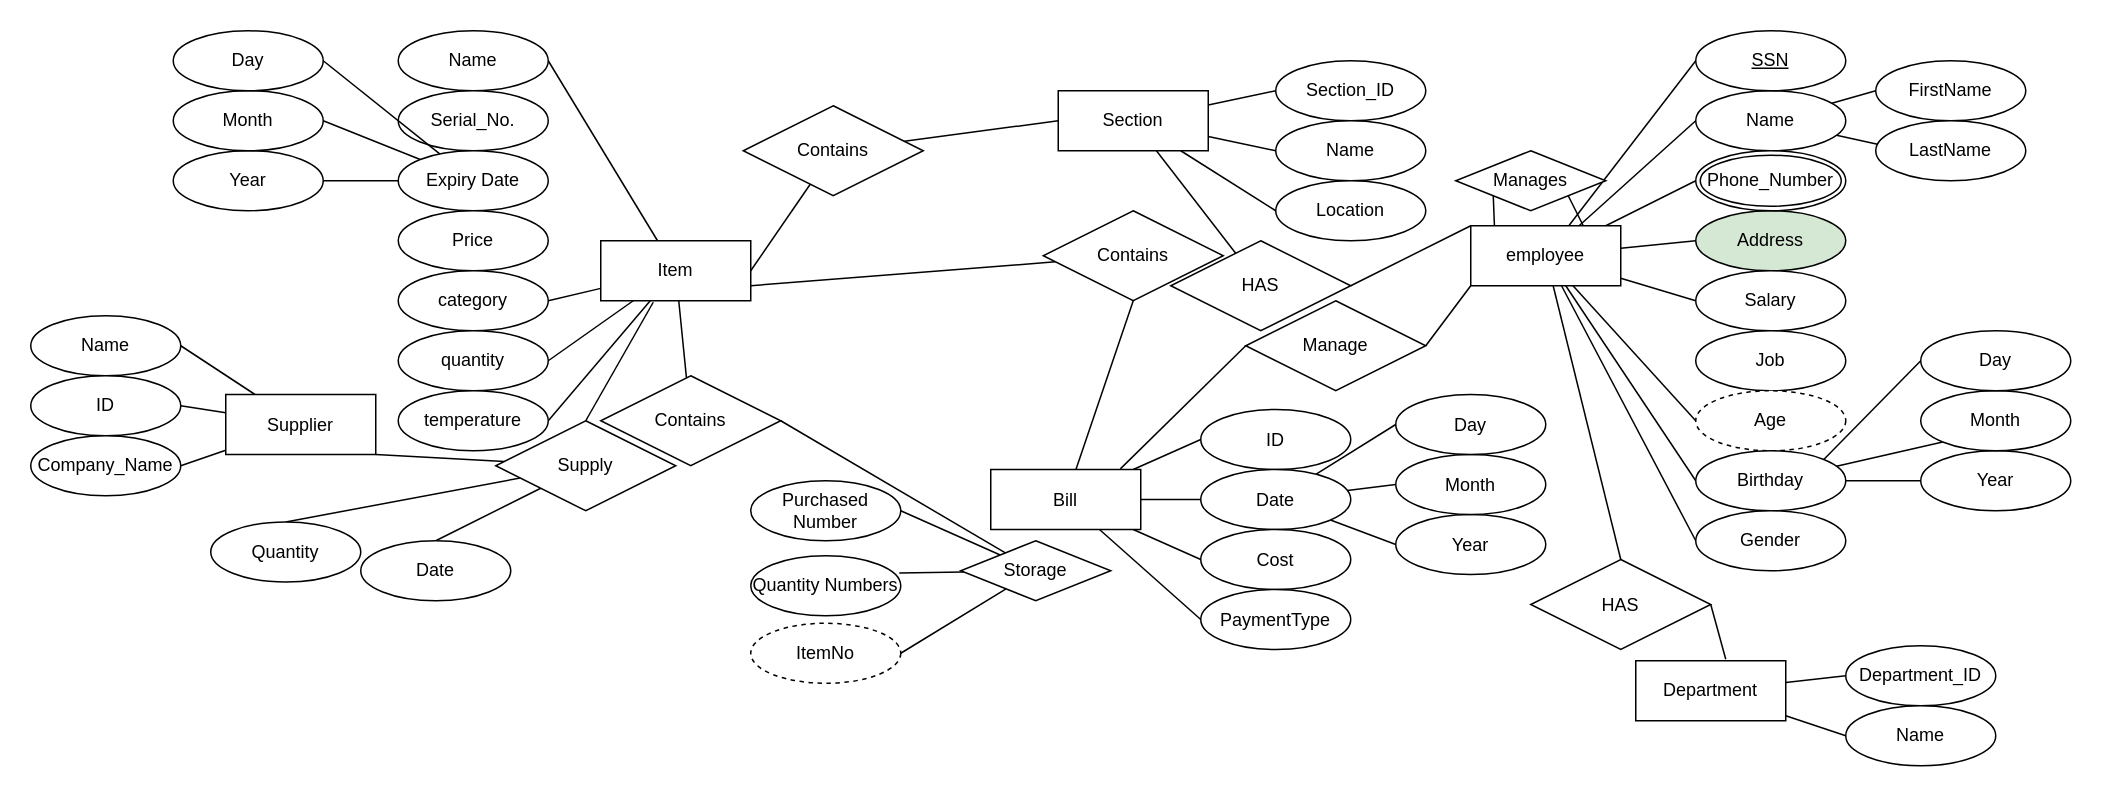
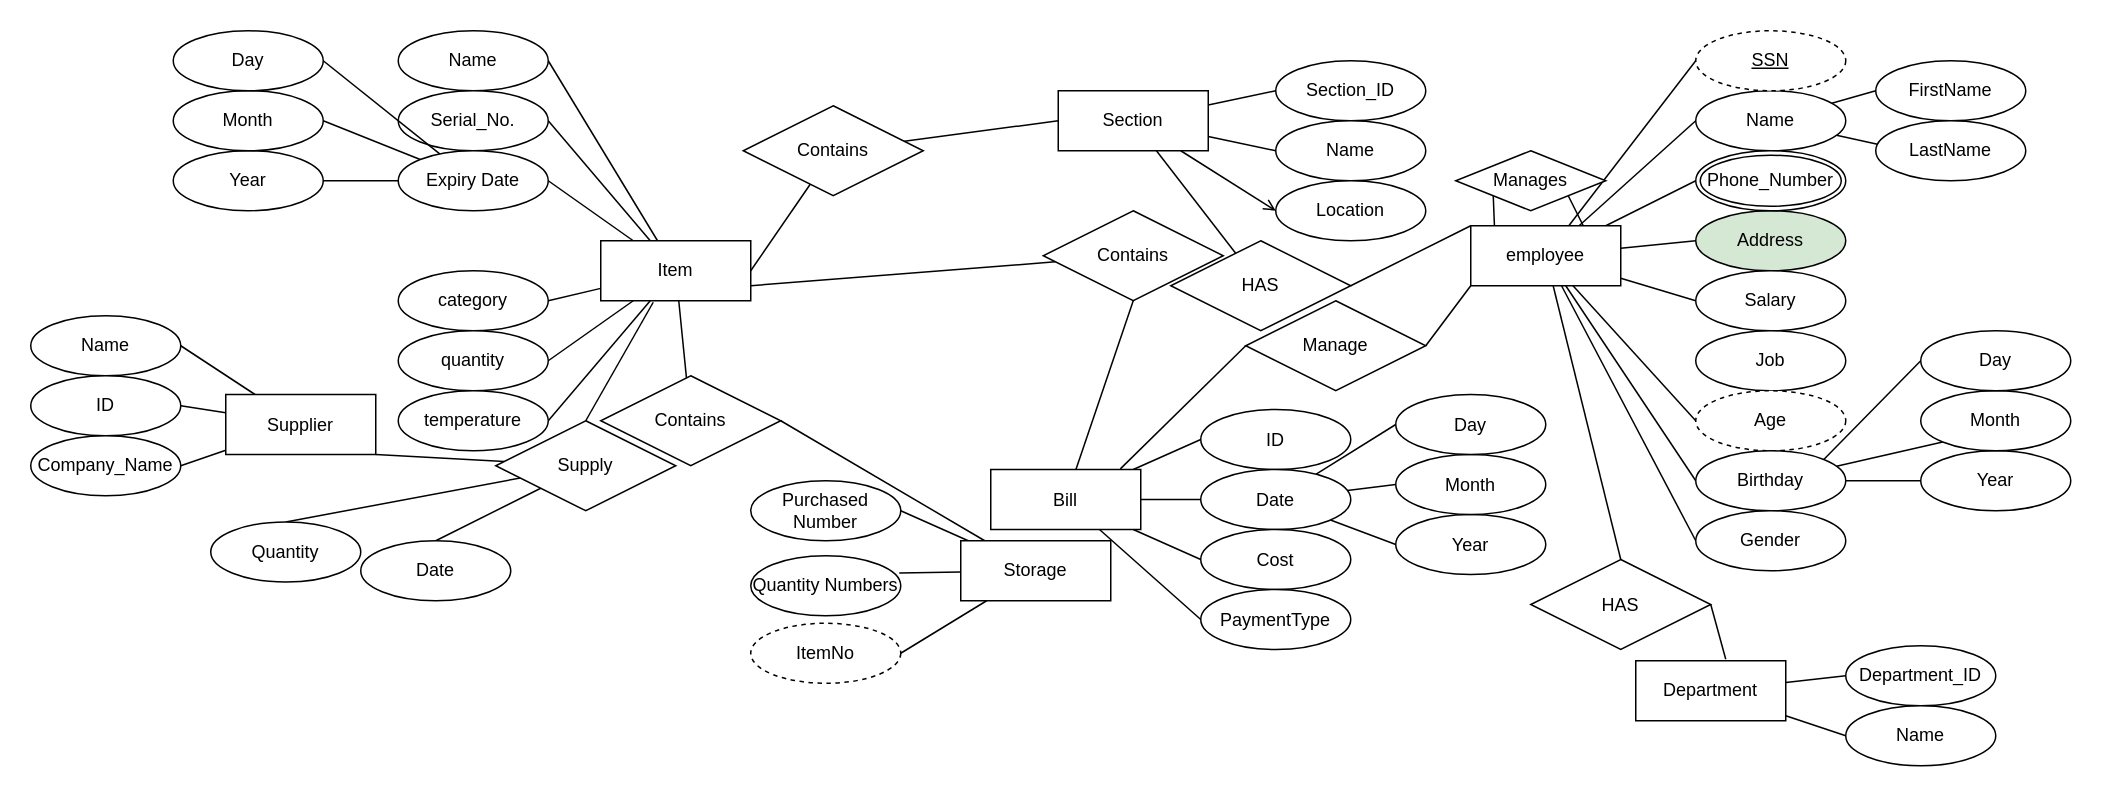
- <mxCell id="118" value="SSN" style="ellipse;whiteSpace=wrap;html=1;align=center;fontStyle=4;" vertex="1" parent="1"><mxGeometry x="1130" y="20" width="100" height="40" as="geometry" /></mxCell>
+ <mxCell id="118" value="SSN" style="ellipse;whiteSpace=wrap;html=1;align=center;fontStyle=4;dashed=1;" vertex="1" parent="1"><mxGeometry x="1130" y="20" width="100" height="40" as="geometry" /></mxCell>
+ <mxCell id="3" style="edgeStyle=none;rounded=0;orthogonalLoop=1;jettySize=auto;html=1;entryX=1;entryY=0.5;entryDx=0;entryDy=0;endArrow=none;endFill=0;" edge="1" parent="1" source="8" target="10"><mxGeometry relative="1" as="geometry" /></mxCell>
- <mxCell id="81" style="edgeStyle=none;rounded=0;orthogonalLoop=1;jettySize=auto;html=1;entryX=0;entryY=0.5;entryDx=0;entryDy=0;endArrow=none;endFill=0;" edge="1" parent="1" source="82" target="88"><mxGeometry relative="1" as="geometry" /></mxCell>
+ <mxCell id="81" style="edgeStyle=none;rounded=0;orthogonalLoop=1;jettySize=auto;html=1;entryX=0;entryY=0.5;entryDx=0;entryDy=0;endArrow=open;endFill=0;" edge="1" parent="1" source="82" target="88"><mxGeometry relative="1" as="geometry" /></mxCell>
+ <mxCell id="4" style="edgeStyle=none;rounded=0;orthogonalLoop=1;jettySize=auto;html=1;entryX=1;entryY=0.5;entryDx=0;entryDy=0;endArrow=none;endFill=0;" edge="1" parent="1" source="8" target="14"><mxGeometry relative="1" as="geometry" /></mxCell>
- <mxCell id="15" value="Price&lt;br&gt;" style="ellipse;whiteSpace=wrap;html=1;align=center;" vertex="1" parent="1"><mxGeometry x="265" y="140" width="100" height="40" as="geometry" /></mxCell>
- <mxCell id="96" value="Storage" style="rhombus;whiteSpace=wrap;html=1;align=center;" vertex="1" parent="1"><mxGeometry x="640" y="360" width="100" height="40" as="geometry" /></mxCell>
+ <mxCell id="96" value="Storage" style="whiteSpace=wrap;html=1;align=center;" vertex="1" parent="1"><mxGeometry x="640" y="360" width="100" height="40" as="geometry" /></mxCell>
